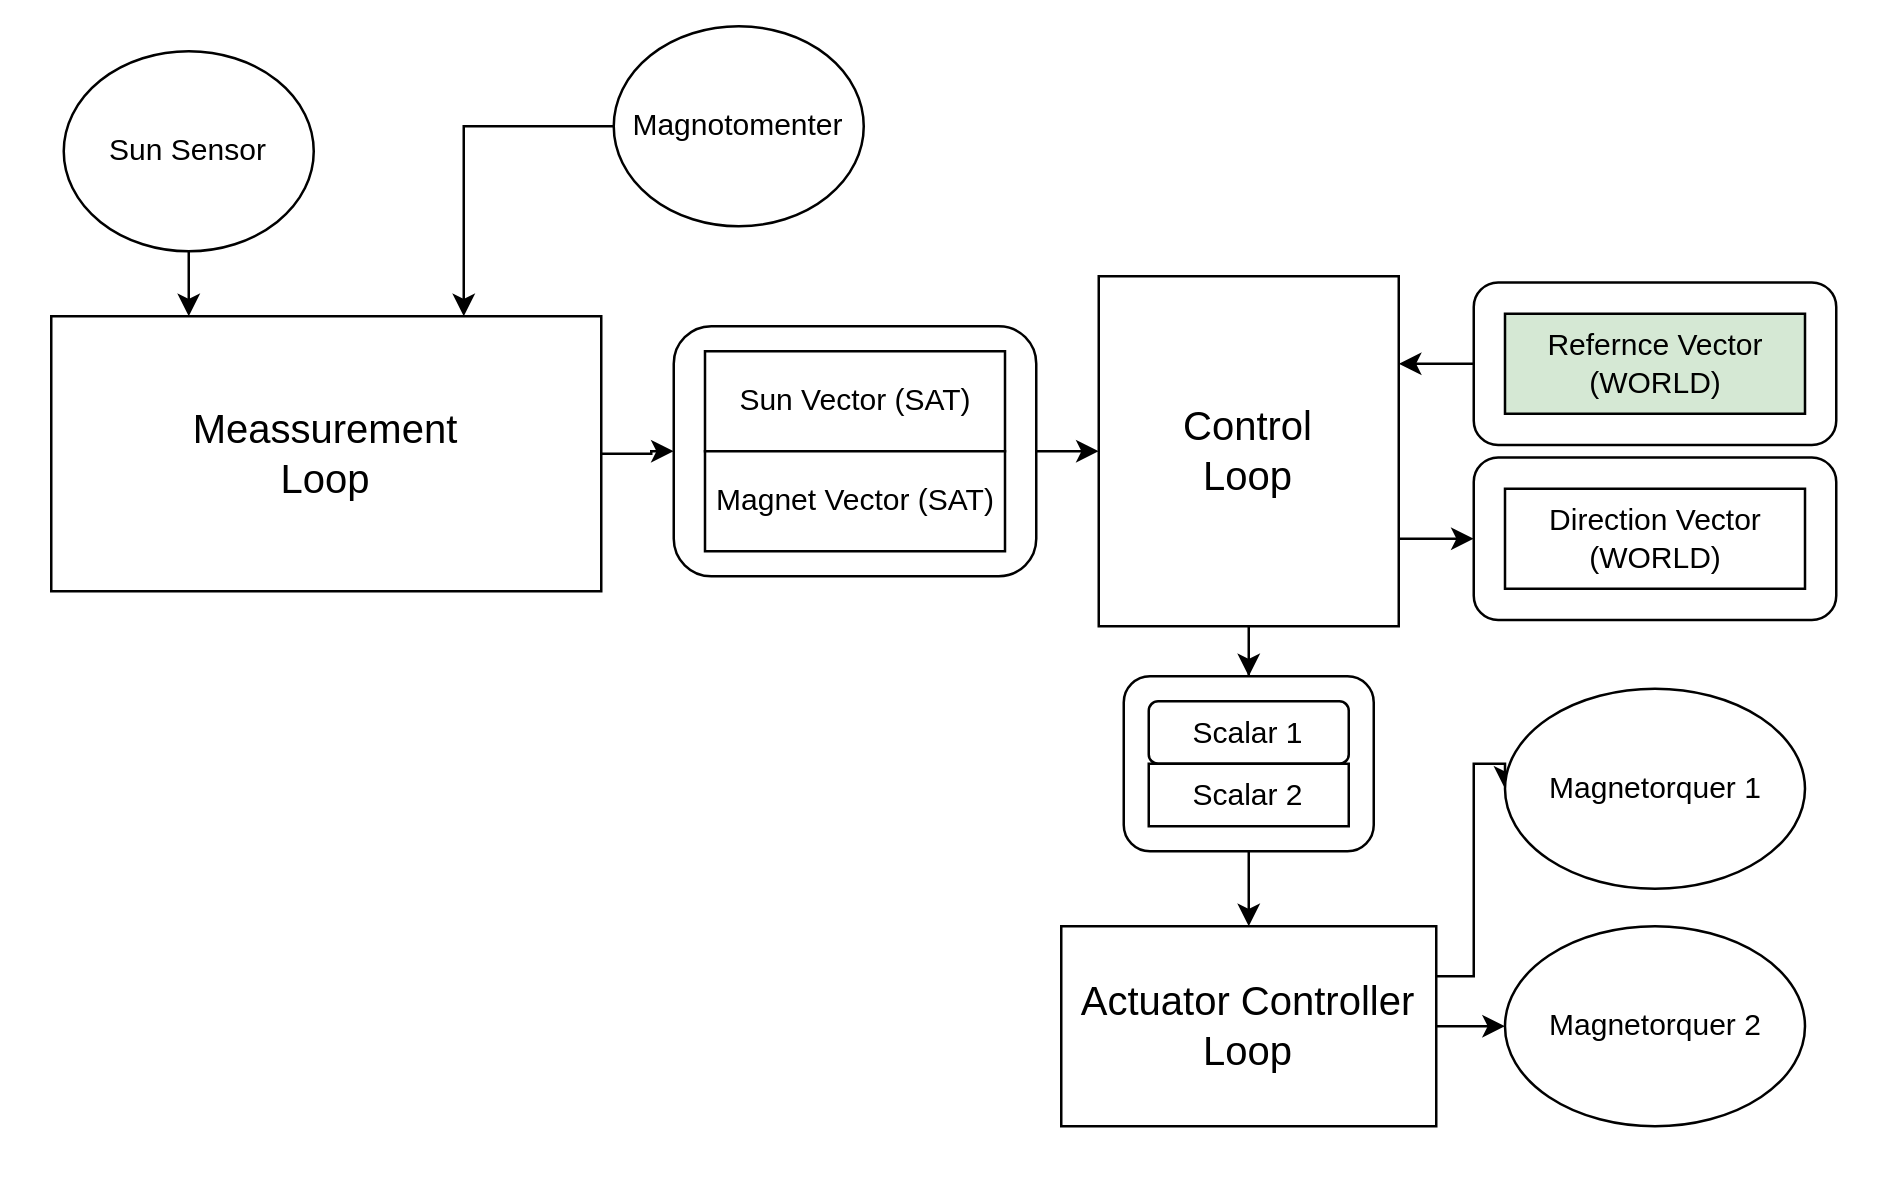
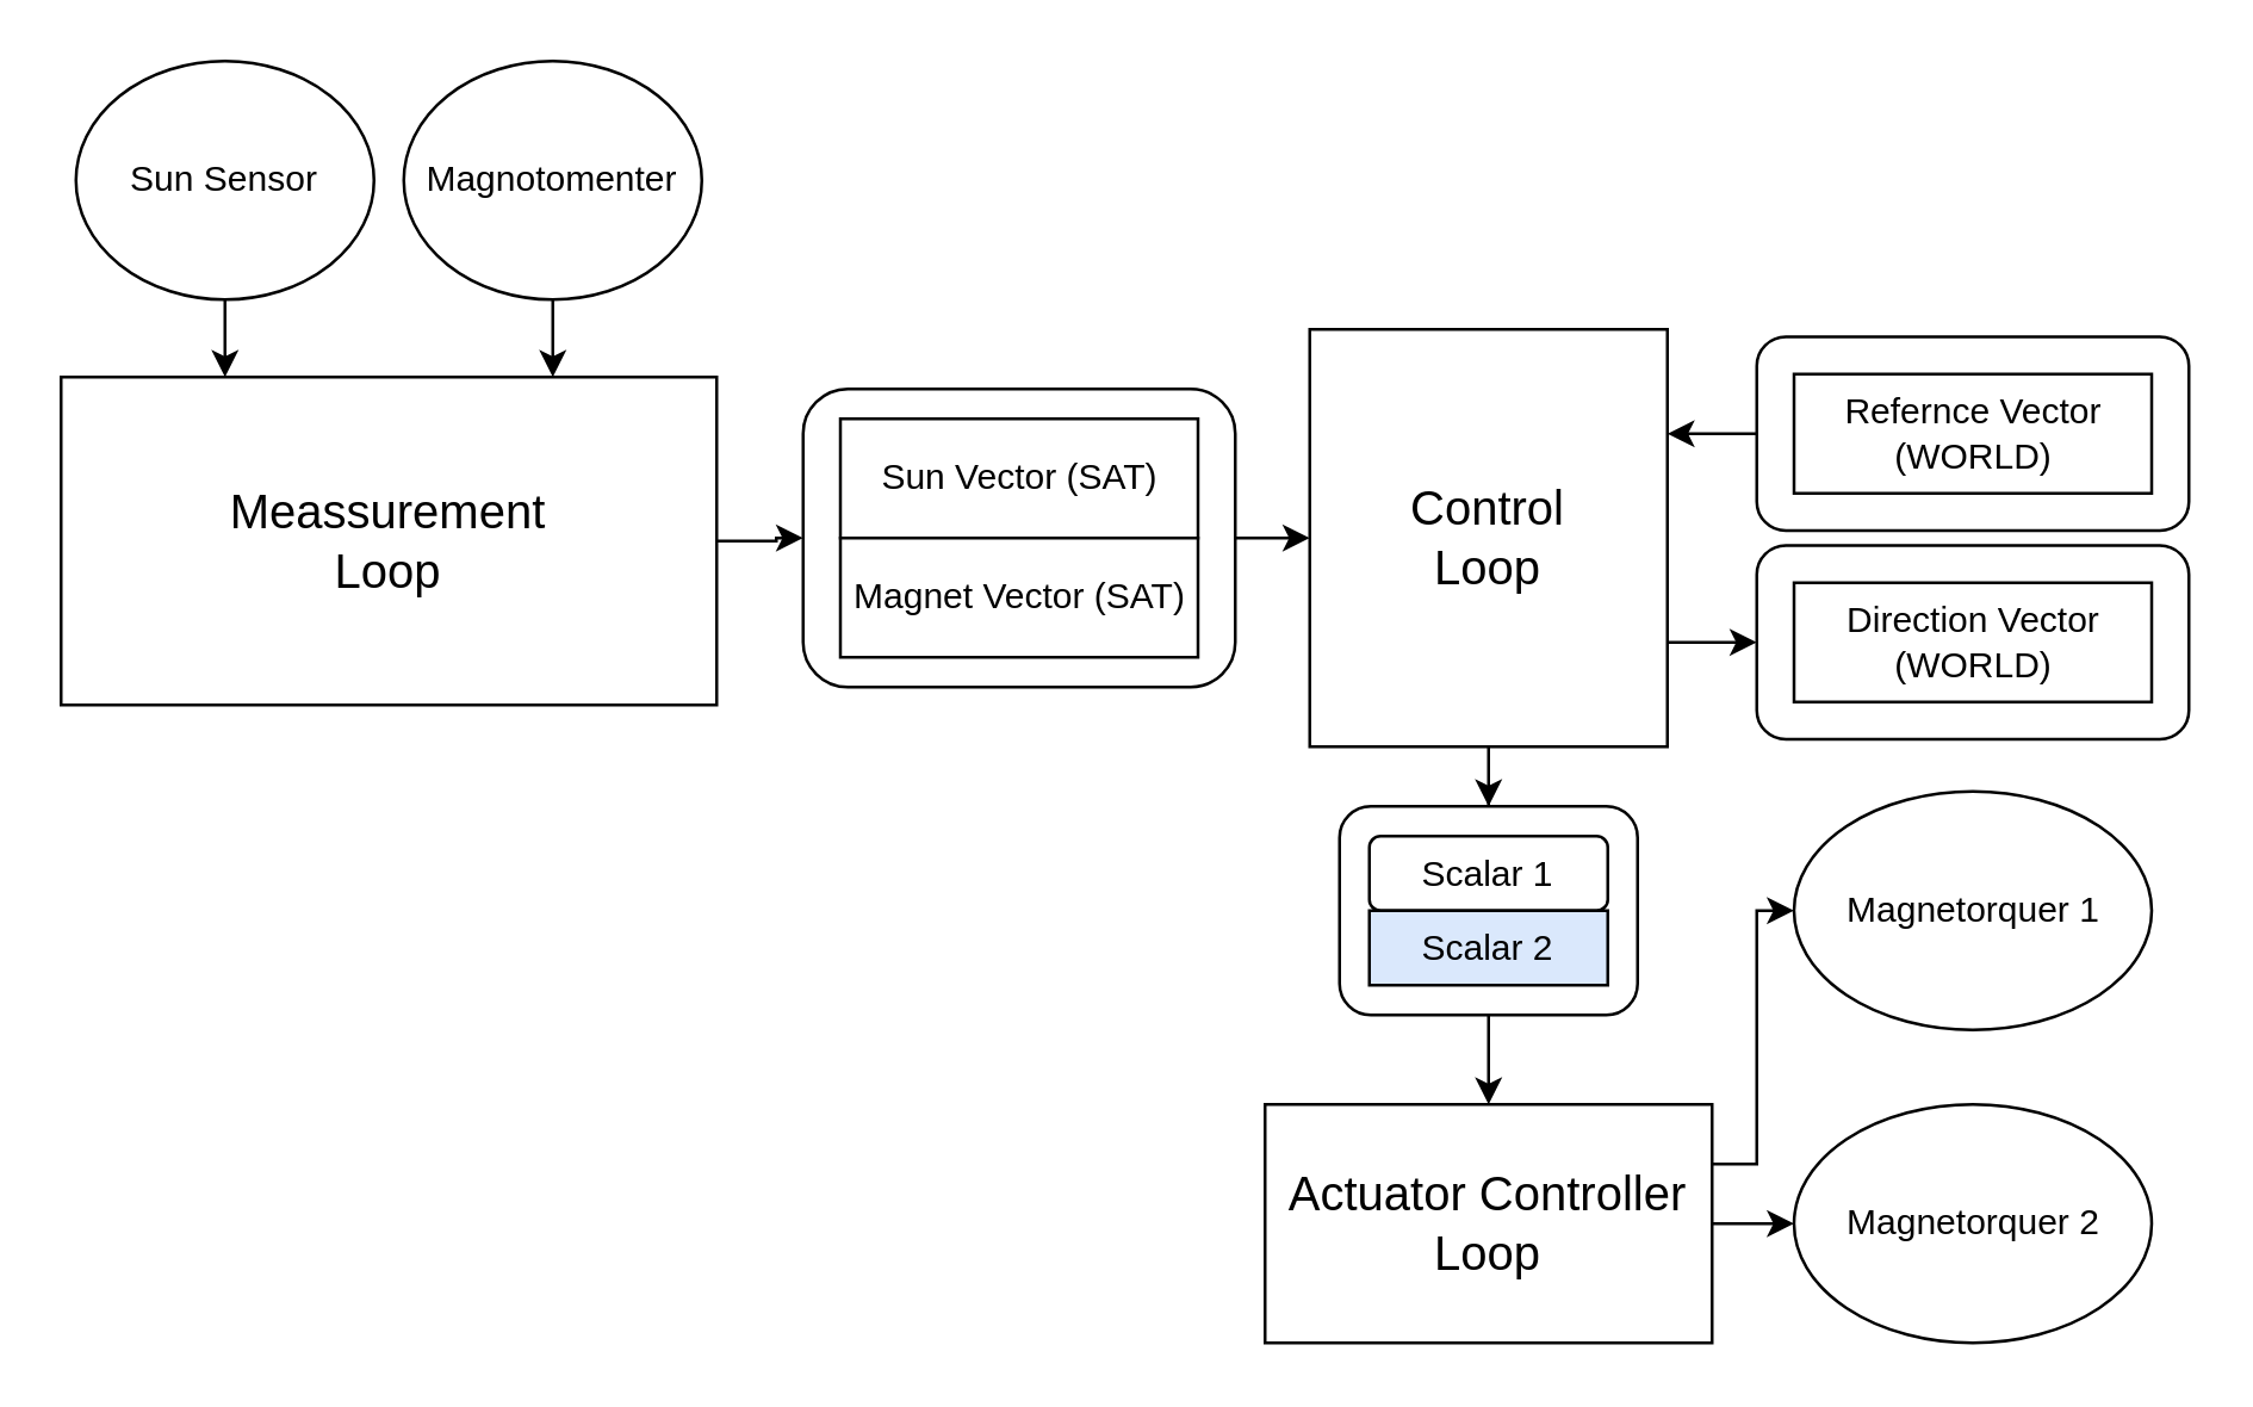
- <mxCell id="7" value="Magnotomenter" style="ellipse;whiteSpace=wrap;html=1;" vertex="1" parent="1"><mxGeometry x="245" y="10" width="100" height="80" as="geometry" /></mxCell>
+ <mxCell id="7" value="Magnotomenter" style="ellipse;whiteSpace=wrap;html=1;" vertex="1" parent="1"><mxGeometry x="135" y="20" width="100" height="80" as="geometry" /></mxCell>
- <mxCell id="16" value="Refernce Vector (WORLD)" style="rounded=0;whiteSpace=wrap;html=1;fillColor=#d5e8d4;" vertex="1" parent="1"><mxGeometry x="601.5" y="125" width="120" height="40" as="geometry" /></mxCell>
+ <mxCell id="16" value="Refernce Vector (WORLD)" style="rounded=0;whiteSpace=wrap;html=1;" vertex="1" parent="1"><mxGeometry x="601.5" y="125" width="120" height="40" as="geometry" /></mxCell>
- <mxCell id="27" value="Magnetorquer 1" style="ellipse;whiteSpace=wrap;html=1;" vertex="1" parent="1"><mxGeometry x="601.5" y="275" width="120" height="80" as="geometry" /></mxCell>
+ <mxCell id="27" value="Magnetorquer 1" style="ellipse;whiteSpace=wrap;html=1;" vertex="1" parent="1"><mxGeometry x="601.5" y="265" width="120" height="80" as="geometry" /></mxCell>
- <mxCell id="23" value="Scalar 2" style="rounded=0;whiteSpace=wrap;html=1;" vertex="1" parent="1"><mxGeometry x="459" y="305" width="80" height="25" as="geometry" /></mxCell>
+ <mxCell id="23" value="Scalar 2" style="rounded=0;whiteSpace=wrap;html=1;fillColor=#dae8fc;" vertex="1" parent="1"><mxGeometry x="459" y="305" width="80" height="25" as="geometry" /></mxCell>
